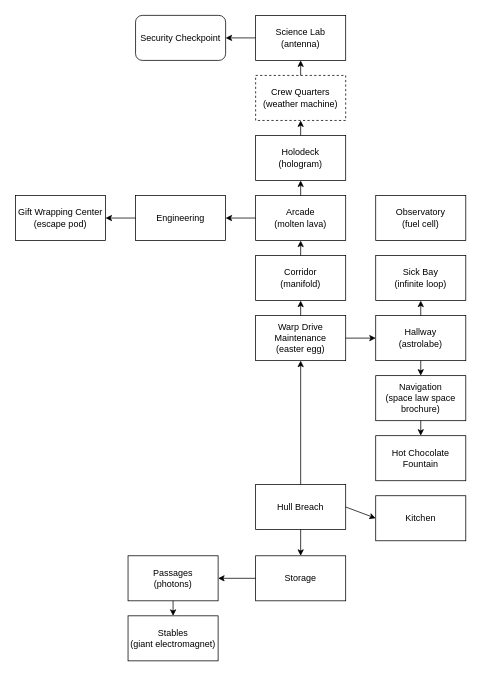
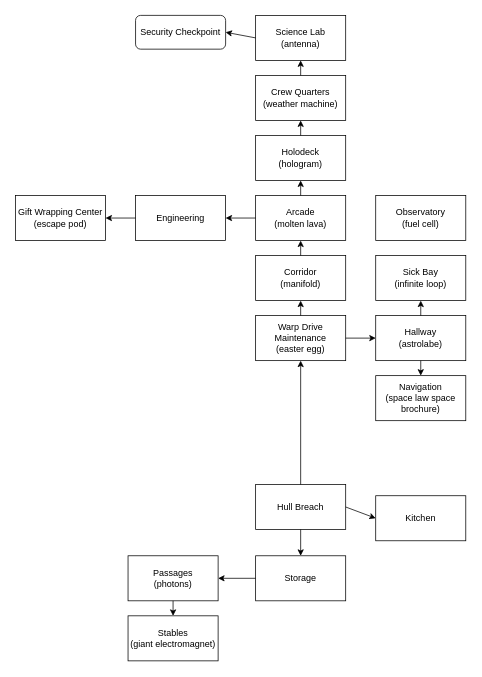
- <mxCell id="36" value="Security Checkpoint" style="rounded=1;whiteSpace=wrap;html=1;" vertex="1" parent="1"><mxGeometry x="180" y="20" width="120" height="60" as="geometry" /></mxCell>
+ <mxCell id="36" value="Security Checkpoint" style="rounded=1;whiteSpace=wrap;html=1;" vertex="1" parent="1"><mxGeometry x="180" y="20" width="120" height="45" as="geometry" /></mxCell>
- <mxCell id="32" value="Crew Quarters&lt;br&gt;(weather machine)" style="rounded=0;whiteSpace=wrap;html=1;dashed=1;" vertex="1" parent="1"><mxGeometry x="340" y="100" width="120" height="60" as="geometry" /></mxCell>
+ <mxCell id="32" value="Crew Quarters&lt;br&gt;(weather machine)" style="rounded=0;whiteSpace=wrap;html=1;" vertex="1" parent="1"><mxGeometry x="340" y="100" width="120" height="60" as="geometry" /></mxCell>
- <mxCell id="18" value="" style="endArrow=classic;html=1;exitX=0.5;exitY=1;exitDx=0;exitDy=0;entryX=0.5;entryY=0;entryDx=0;entryDy=0;" edge="1" parent="1" source="14" target="17"><mxGeometry width="50" height="50" relative="1" as="geometry"><mxPoint x="170" y="950" as="sourcePoint" /><mxPoint x="220" y="900" as="targetPoint" /></mxGeometry></mxCell>
- <mxCell id="17" value="Hot Chocolate Fountain" style="rounded=0;whiteSpace=wrap;html=1;" vertex="1" parent="1"><mxGeometry x="500" y="580" width="120" height="60" as="geometry" /></mxCell>
